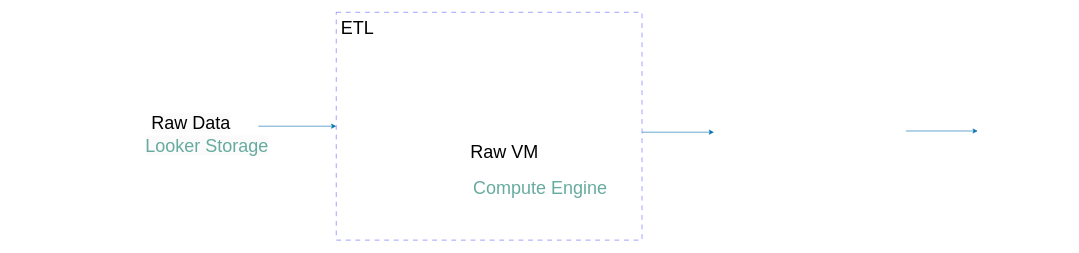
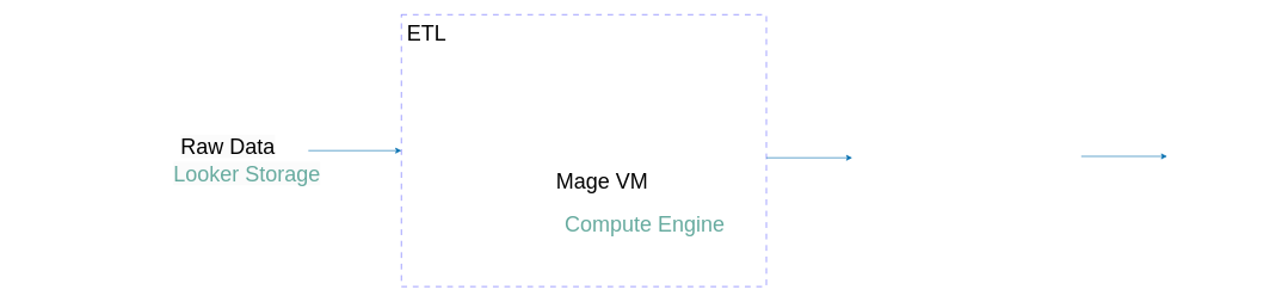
- <mxCell id="7" value="&lt;font style=&quot;font-size: 30px;&quot;&gt;Raw VM&lt;/font&gt;" style="text;html=1;align=center;verticalAlign=middle;resizable=0;points=[];autosize=1;strokeColor=none;fillColor=none;" vertex="1" parent="1"><mxGeometry x="765" y="228" width="150" height="50" as="geometry" /></mxCell>
+ <mxCell id="7" value="&lt;font style=&quot;font-size: 30px;&quot;&gt;Mage VM&lt;/font&gt;" style="text;html=1;align=center;verticalAlign=middle;resizable=0;points=[];autosize=1;strokeColor=none;fillColor=none;" vertex="1" parent="1"><mxGeometry x="765" y="228" width="150" height="50" as="geometry" /></mxCell>
